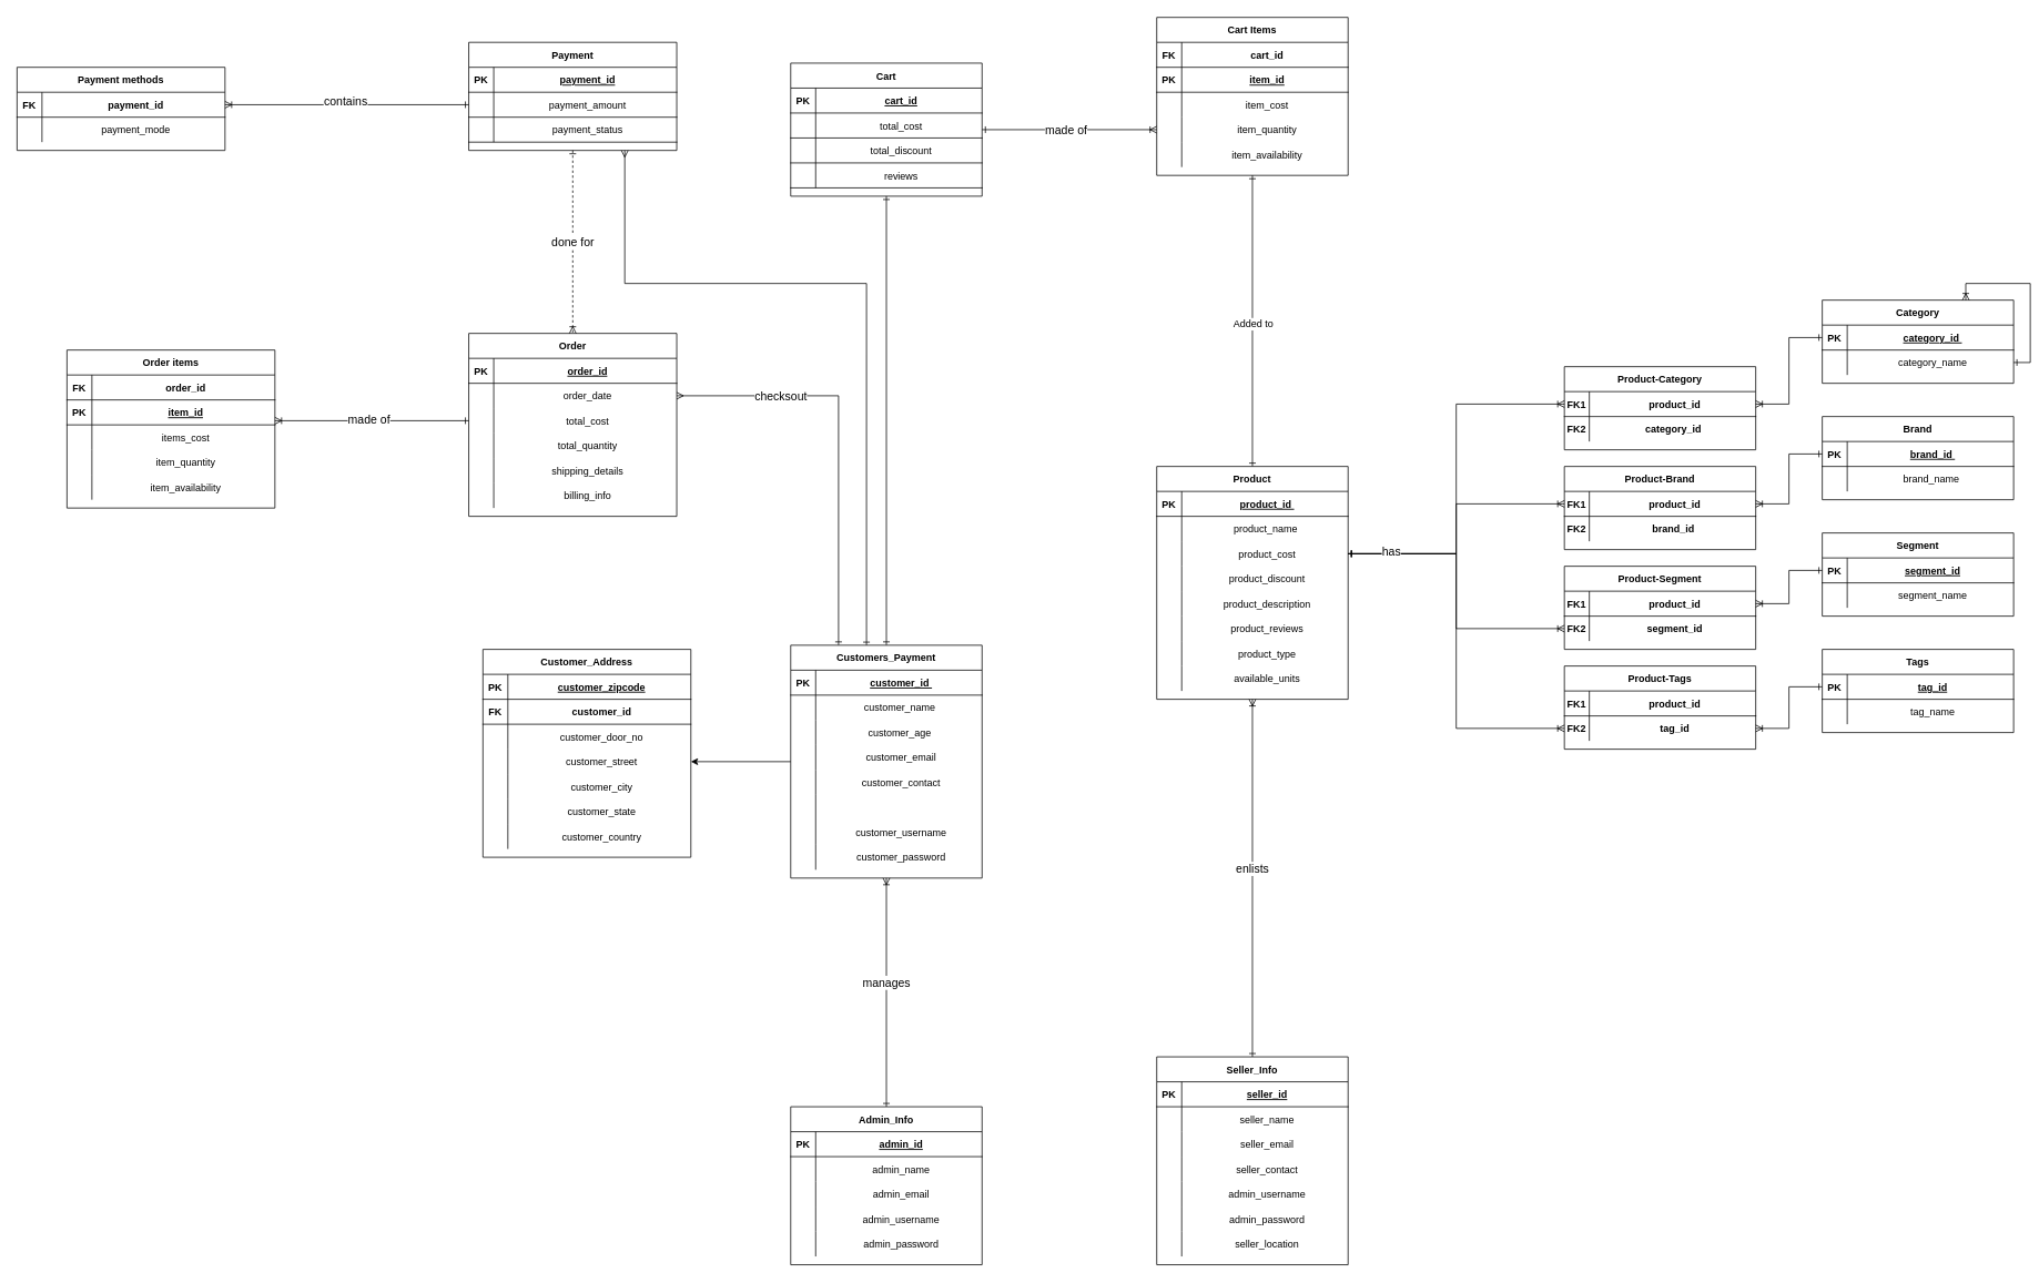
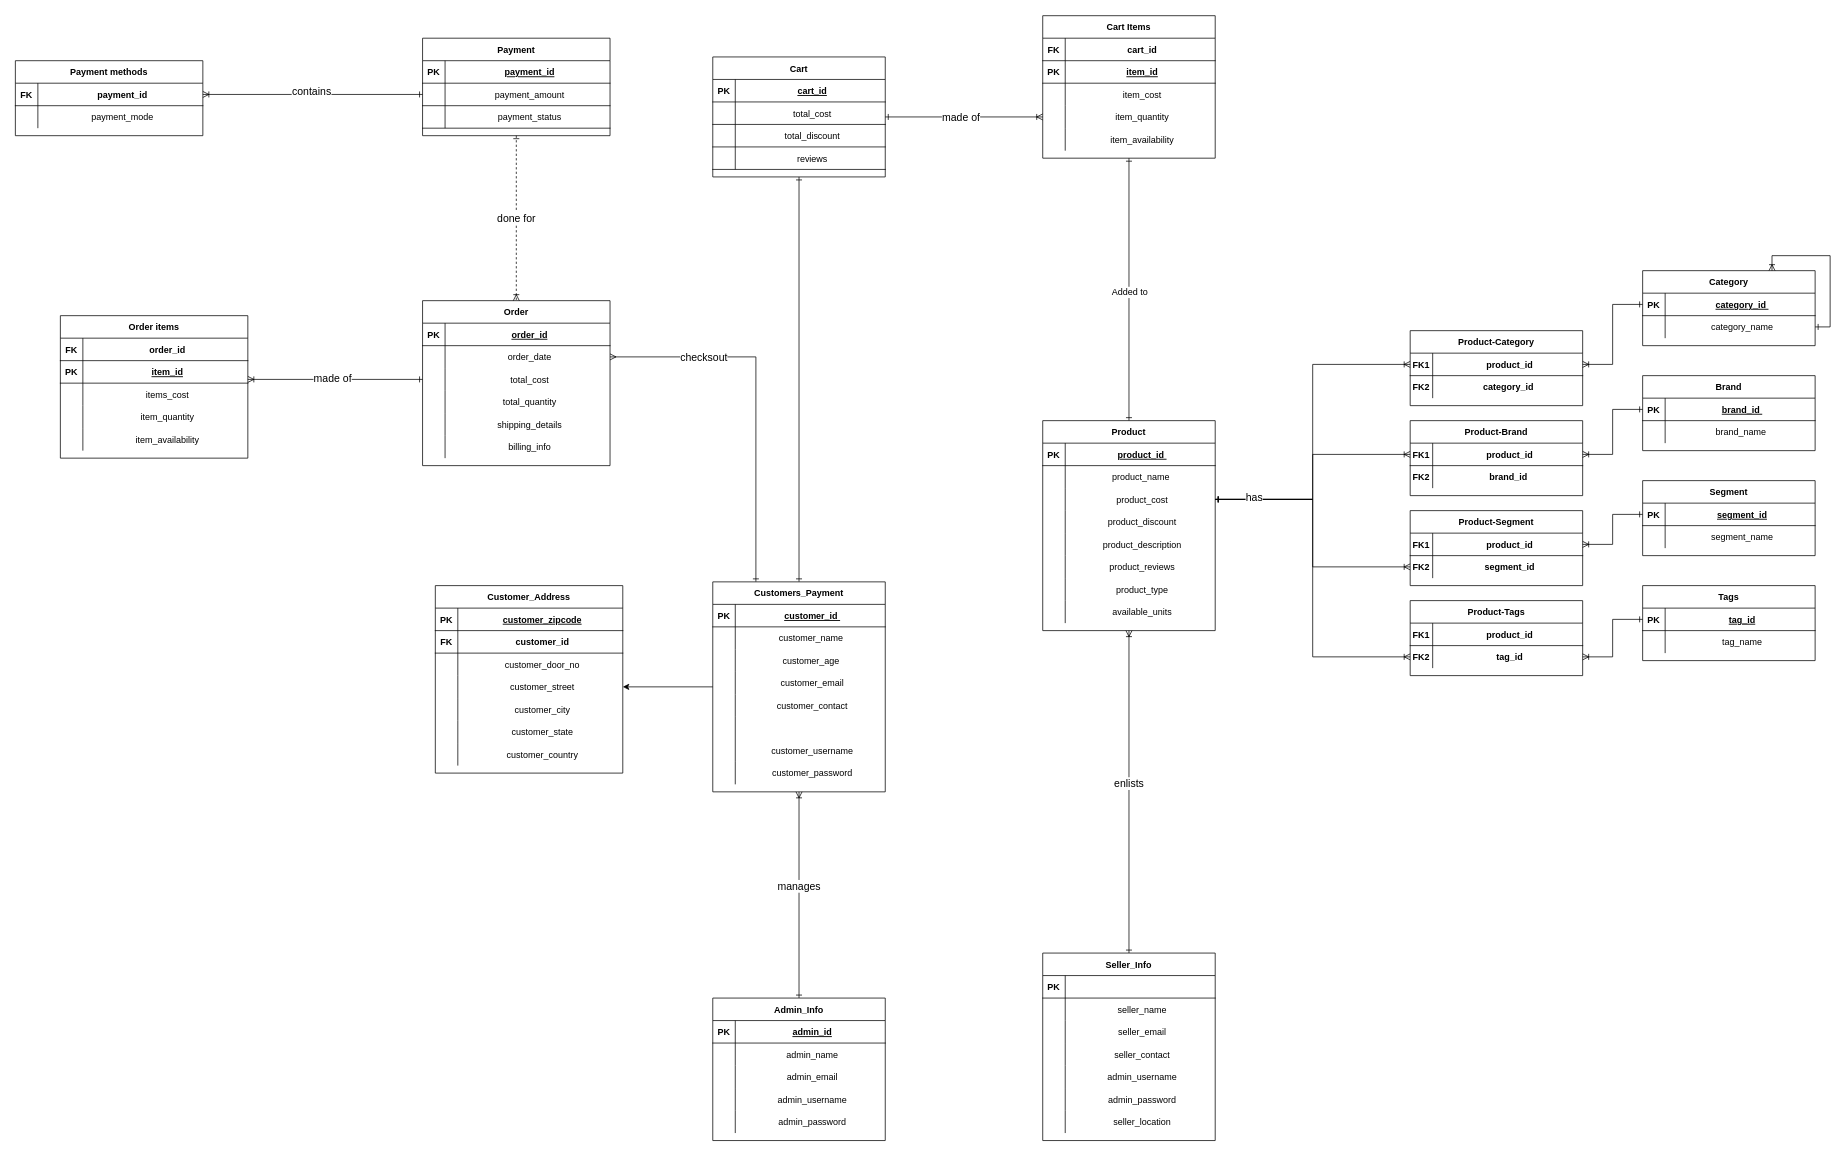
- <mxCell id="24" style="edgeStyle=orthogonalEdgeStyle;rounded=0;orthogonalLoop=1;jettySize=auto;html=1;entryX=0.75;entryY=1;entryDx=0;entryDy=0;fontSize=14;startArrow=ERone;startFill=0;endArrow=ERmany;endFill=0;align=center;exitX=0.396;exitY=0.001;exitDx=0;exitDy=0;exitPerimeter=0;" parent="1" source="26" target="127" edge="1"><mxGeometry relative="1" as="geometry"><Array as="points"><mxPoint x="1041" y="340" /><mxPoint x="751" y="340" /></Array></mxGeometry></mxCell>
- <mxCell id="161" value="seller_id" style="shape=partialRectangle;overflow=hidden;connectable=0;fillColor=none;top=0;left=0;bottom=0;right=0;align=center;spacingLeft=6;fontStyle=5;" parent="159" vertex="1"><mxGeometry x="30" width="200" height="30" as="geometry"><mxRectangle width="200" height="30" as="alternateBounds" /></mxGeometry></mxCell>
